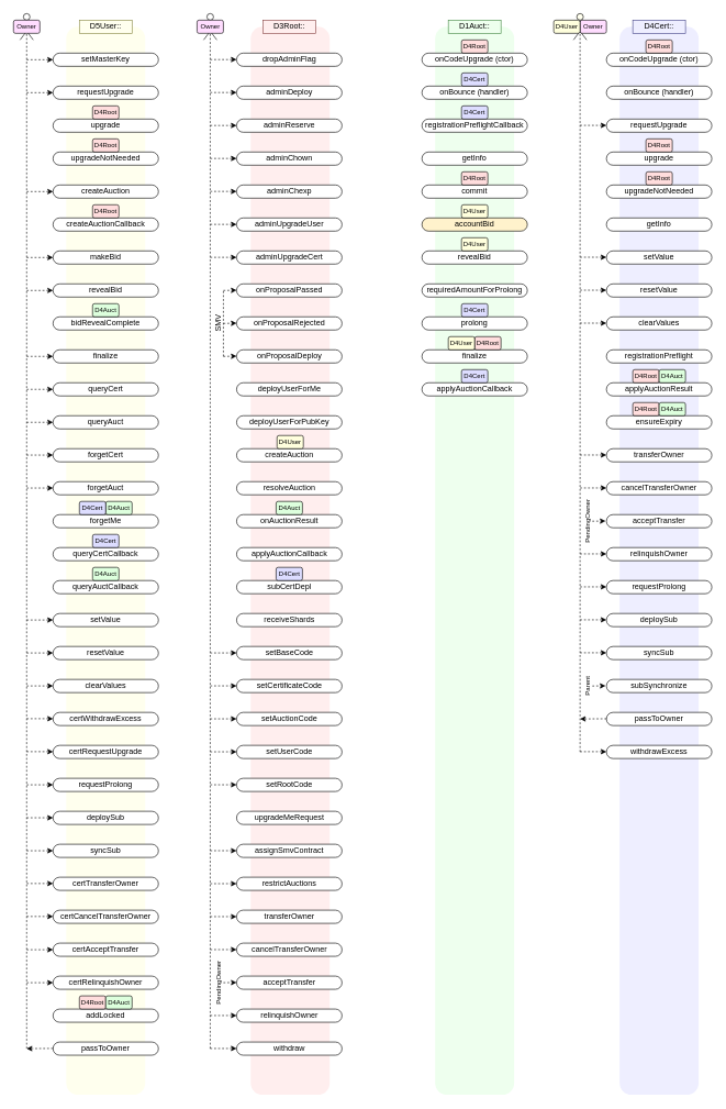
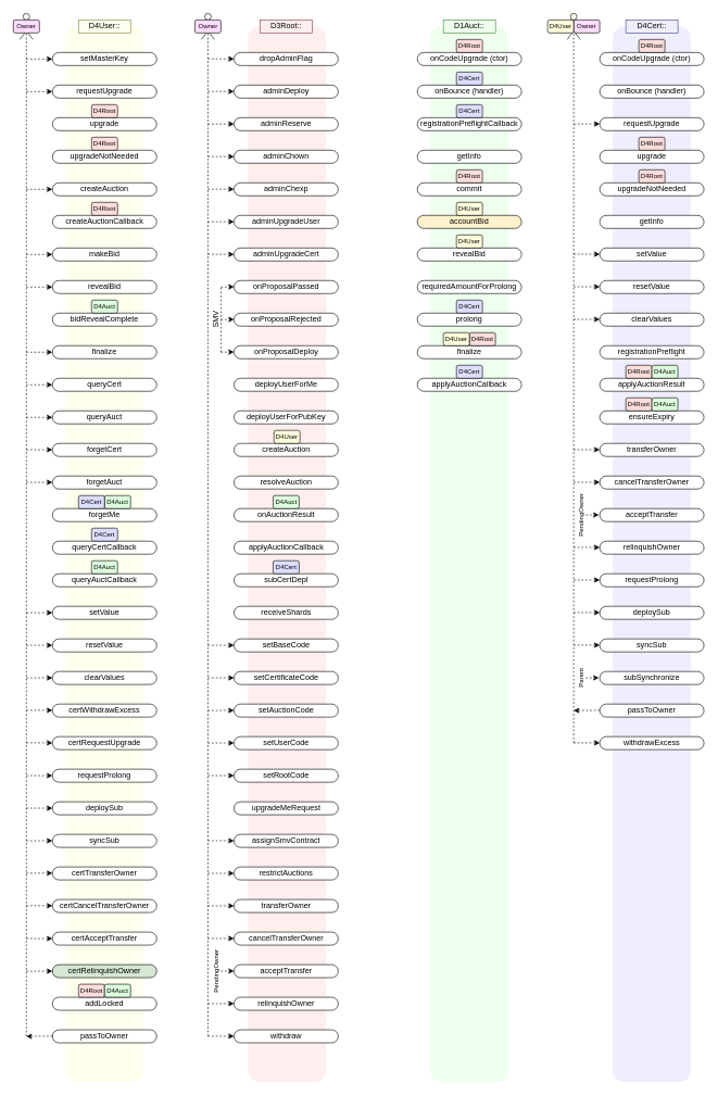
- <mxCell id="62" value="D5User::" style="rounded=1;whiteSpace=wrap;html=1;arcSize=0;labelBackgroundColor=none;perimeterSpacing=0;sketch=0;shadow=0;fillColor=#FFFFEE;strokeColor=#888844;" parent="1" vertex="1"><mxGeometry x="120" y="30" width="80" height="20" as="geometry" /></mxCell>
+ <mxCell id="62" value="D4User::" style="rounded=1;whiteSpace=wrap;html=1;arcSize=0;labelBackgroundColor=none;perimeterSpacing=0;sketch=0;shadow=0;fillColor=#FFFFEE;strokeColor=#888844;" parent="1" vertex="1"><mxGeometry x="120" y="30" width="80" height="20" as="geometry" /></mxCell>
- <mxCell id="34" value="certRelinquishOwner" style="rounded=1;whiteSpace=wrap;html=1;arcSize=50;" parent="1" vertex="1"><mxGeometry x="80" y="1480" width="160" height="20" as="geometry" /></mxCell>
+ <mxCell id="34" value="certRelinquishOwner" style="rounded=1;whiteSpace=wrap;html=1;arcSize=50;fillColor=#d5e8d4;" parent="1" vertex="1"><mxGeometry x="80" y="1480" width="160" height="20" as="geometry" /></mxCell>
